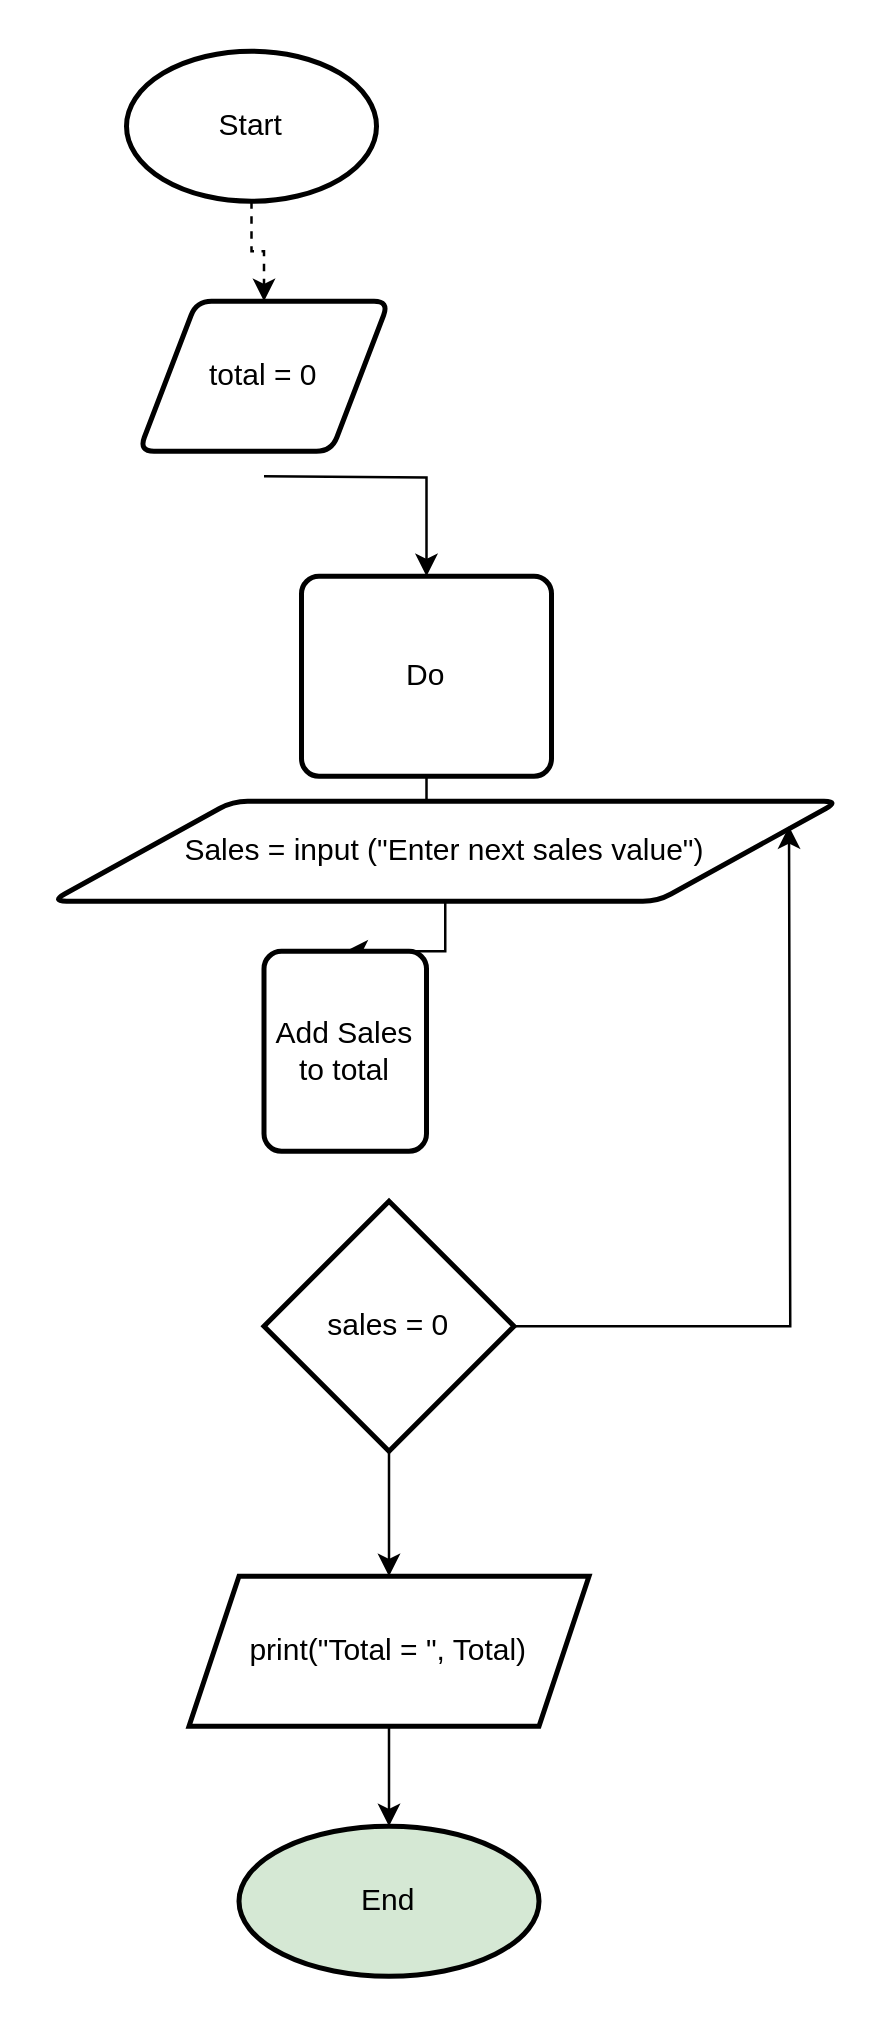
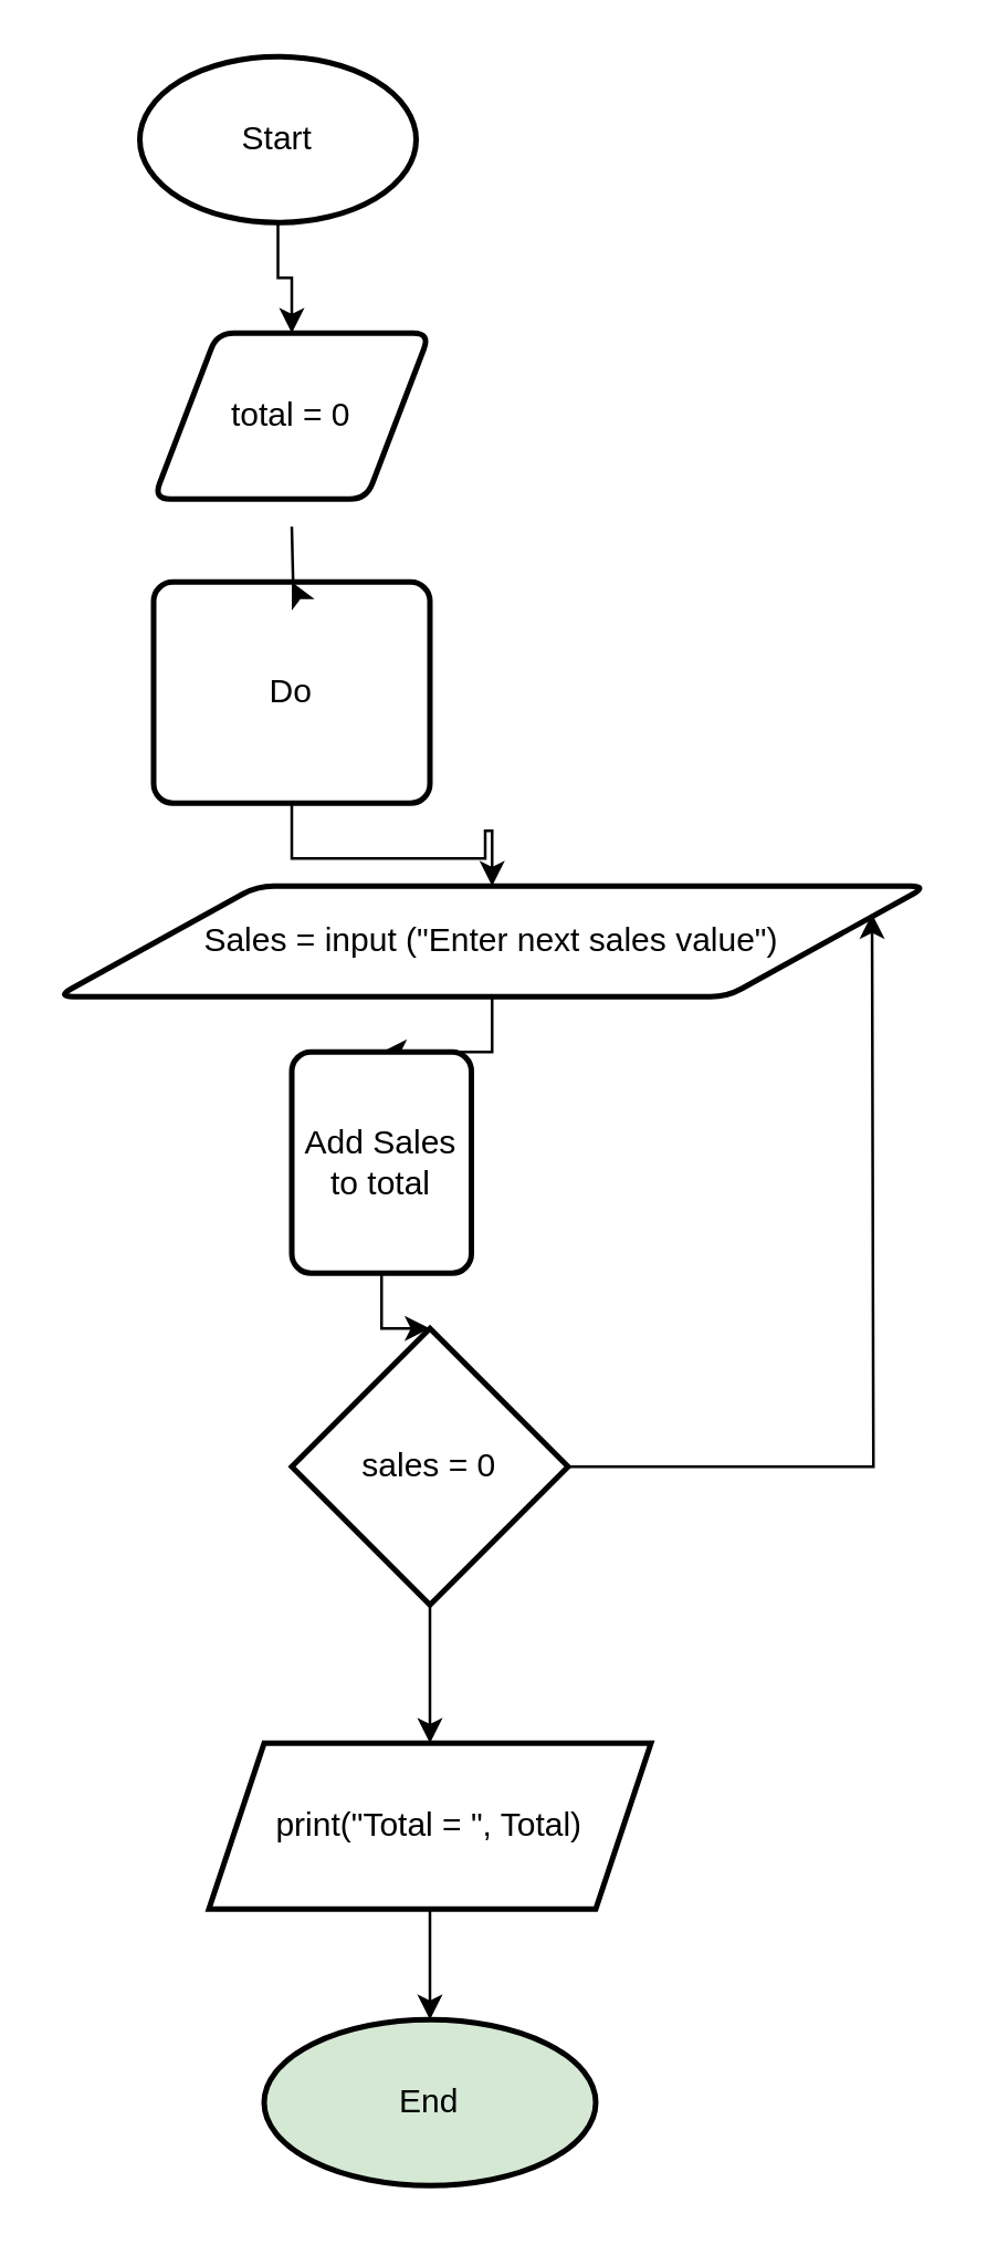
- <mxCell id="2" value="" style="edgeStyle=orthogonalEdgeStyle;rounded=0;orthogonalLoop=1;jettySize=auto;html=1;dashed=1;" edge="1" parent="1" source="3" target="14"><mxGeometry relative="1" as="geometry"><mxPoint x="105" y="110" as="targetPoint" /></mxGeometry></mxCell>
+ <mxCell id="2" value="" style="edgeStyle=orthogonalEdgeStyle;rounded=0;orthogonalLoop=1;jettySize=auto;html=1;" edge="1" parent="1" source="3" target="14"><mxGeometry relative="1" as="geometry"><mxPoint x="105" y="110" as="targetPoint" /></mxGeometry></mxCell>
- <mxCell id="5" value="Do" style="rounded=1;whiteSpace=wrap;html=1;absoluteArcSize=1;arcSize=14;strokeWidth=2;" vertex="1" parent="1"><mxGeometry x="120" y="230" width="100" height="80" as="geometry" /></mxCell>
+ <mxCell id="5" value="Do" style="rounded=1;whiteSpace=wrap;html=1;absoluteArcSize=1;arcSize=14;strokeWidth=2;" vertex="1" parent="1"><mxGeometry x="55" y="210" width="100" height="80" as="geometry" /></mxCell>
+ <mxCell id="9" value="" style="edgeStyle=orthogonalEdgeStyle;rounded=0;orthogonalLoop=1;jettySize=auto;html=1;" edge="1" parent="1" source="10" target="13"><mxGeometry relative="1" as="geometry" /></mxCell>
